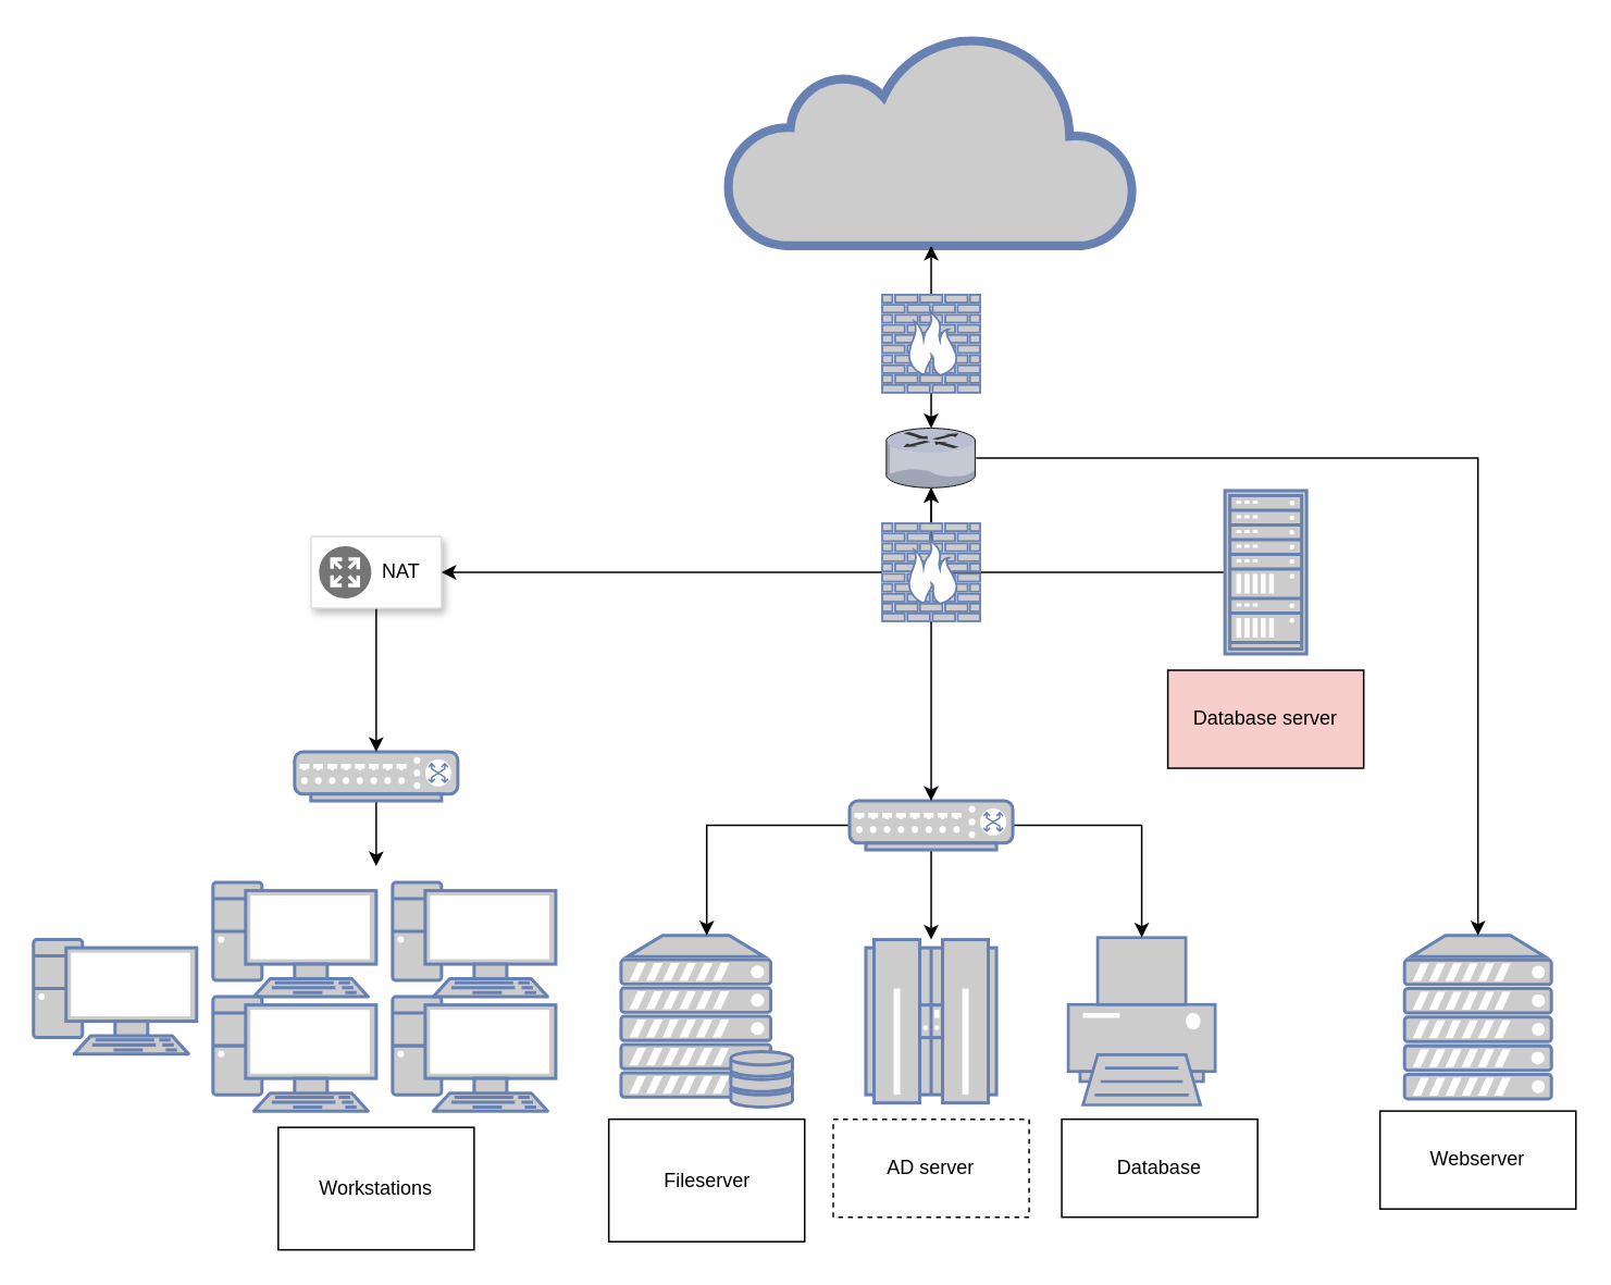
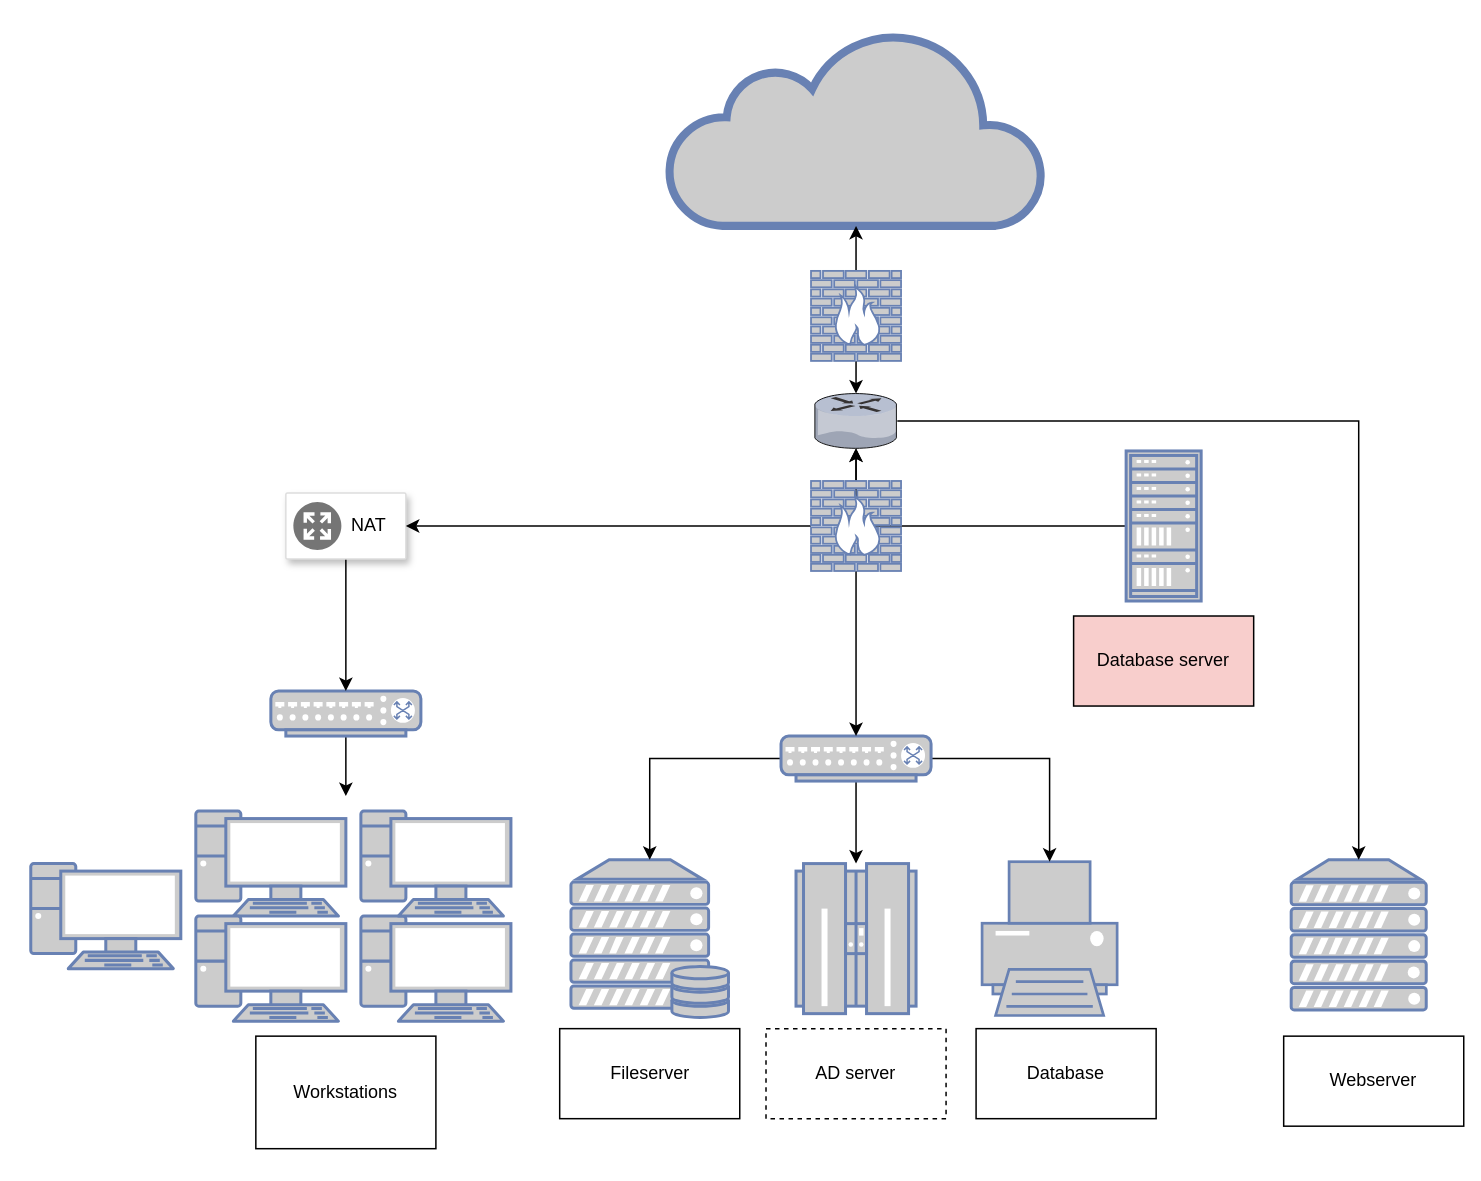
- <mxCell id="35" value="Webserver" style="whiteSpace=wrap;html=1;" vertex="1" parent="1"><mxGeometry x="845" y="680" width="120" height="60" as="geometry" /></mxCell>
+ <mxCell id="35" value="Webserver" style="whiteSpace=wrap;html=1;" vertex="1" parent="1"><mxGeometry x="855" y="690" width="120" height="60" as="geometry" /></mxCell>
- <mxCell id="32" value="Fileserver" style="whiteSpace=wrap;html=1;" vertex="1" parent="1"><mxGeometry x="372.5" y="685" width="120" height="75" as="geometry" /></mxCell>
+ <mxCell id="32" value="Fileserver" style="whiteSpace=wrap;html=1;" vertex="1" parent="1"><mxGeometry x="372.5" y="685" width="120" height="60" as="geometry" /></mxCell>
